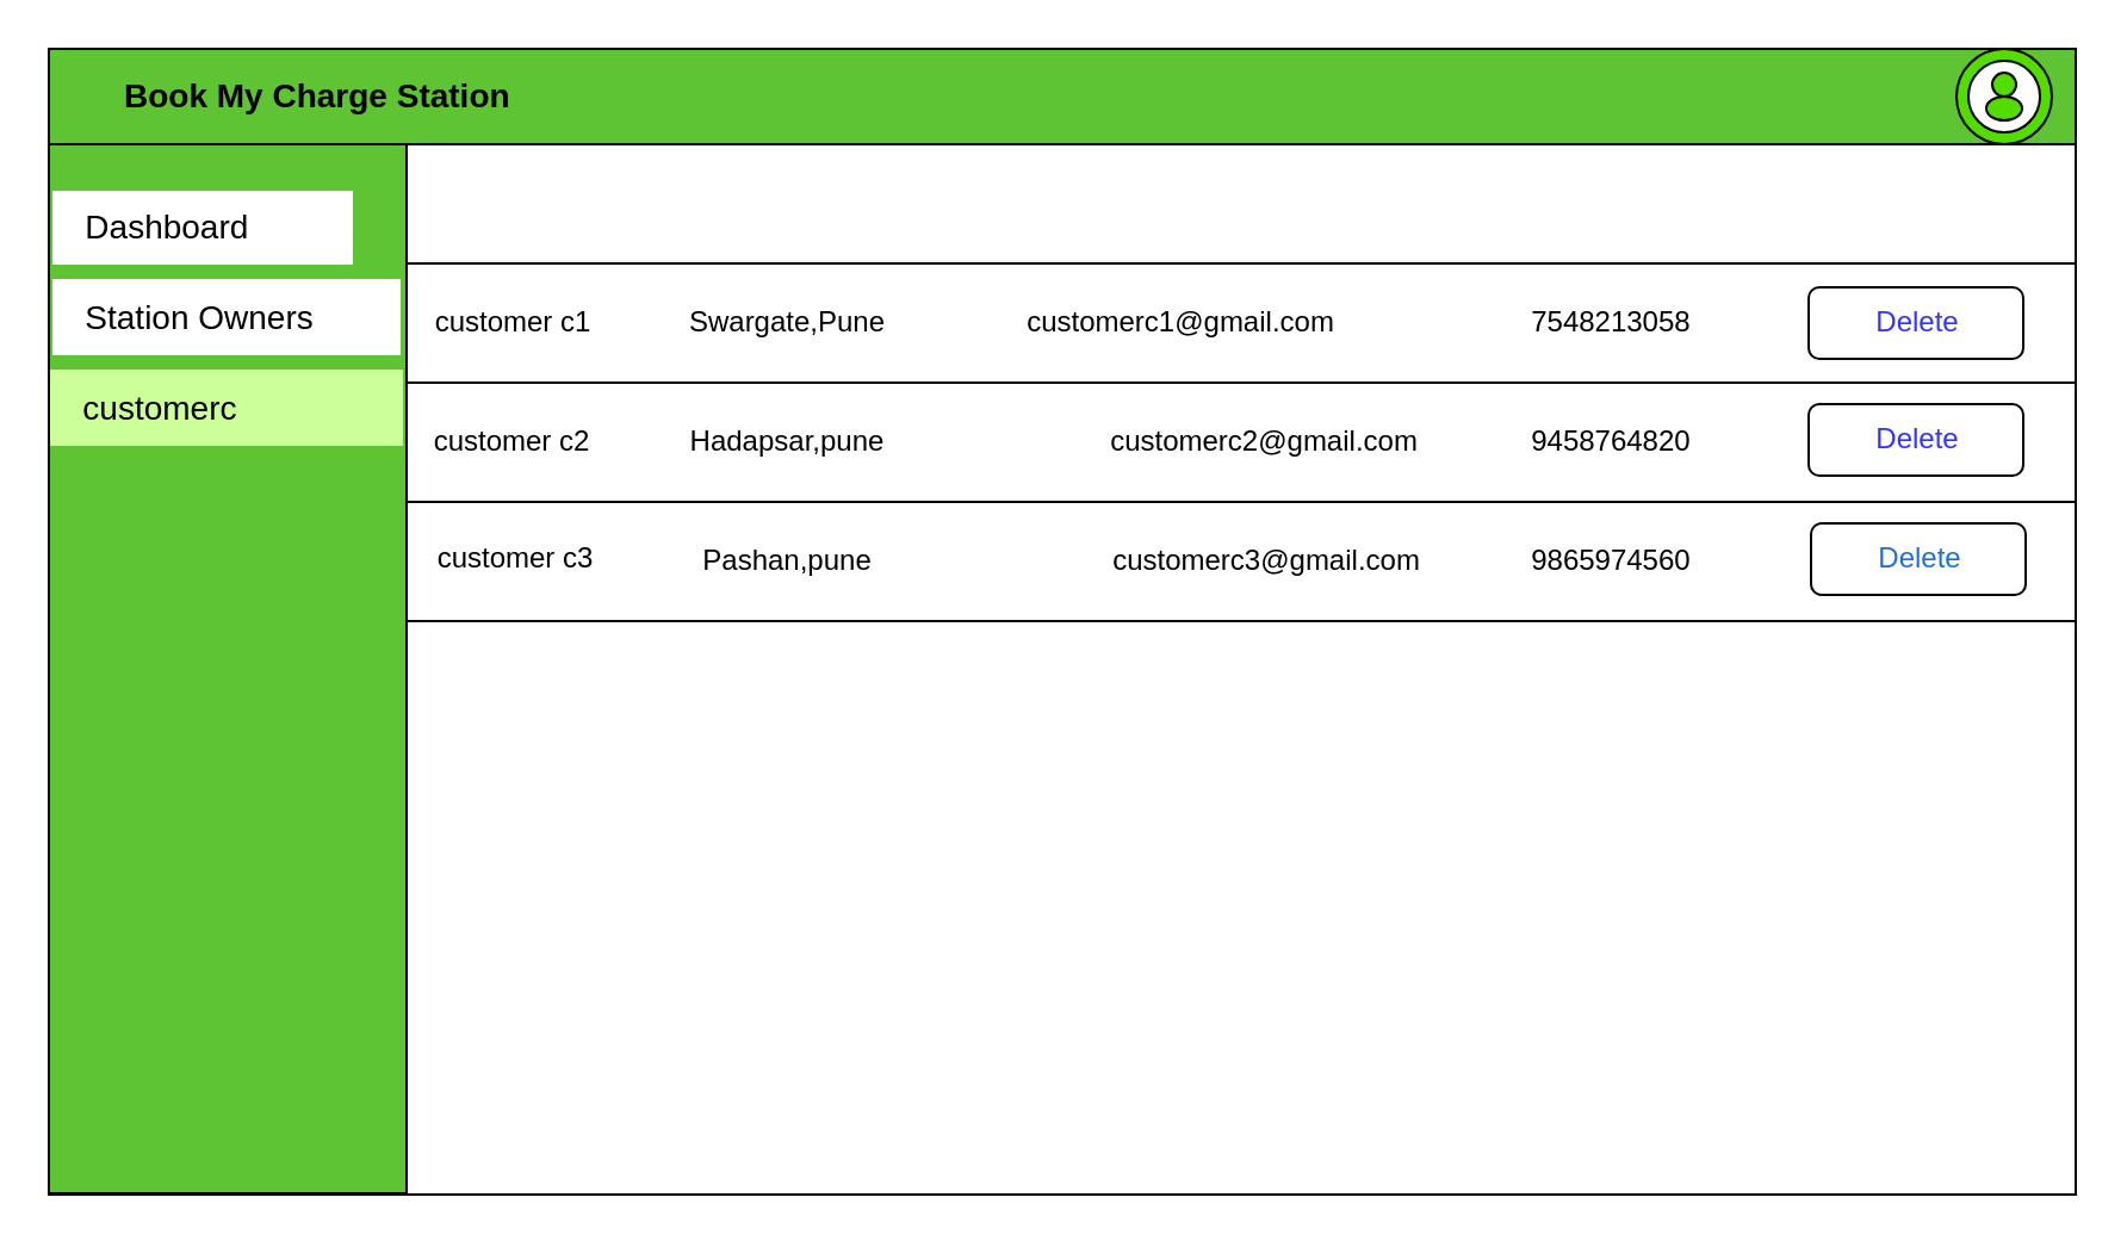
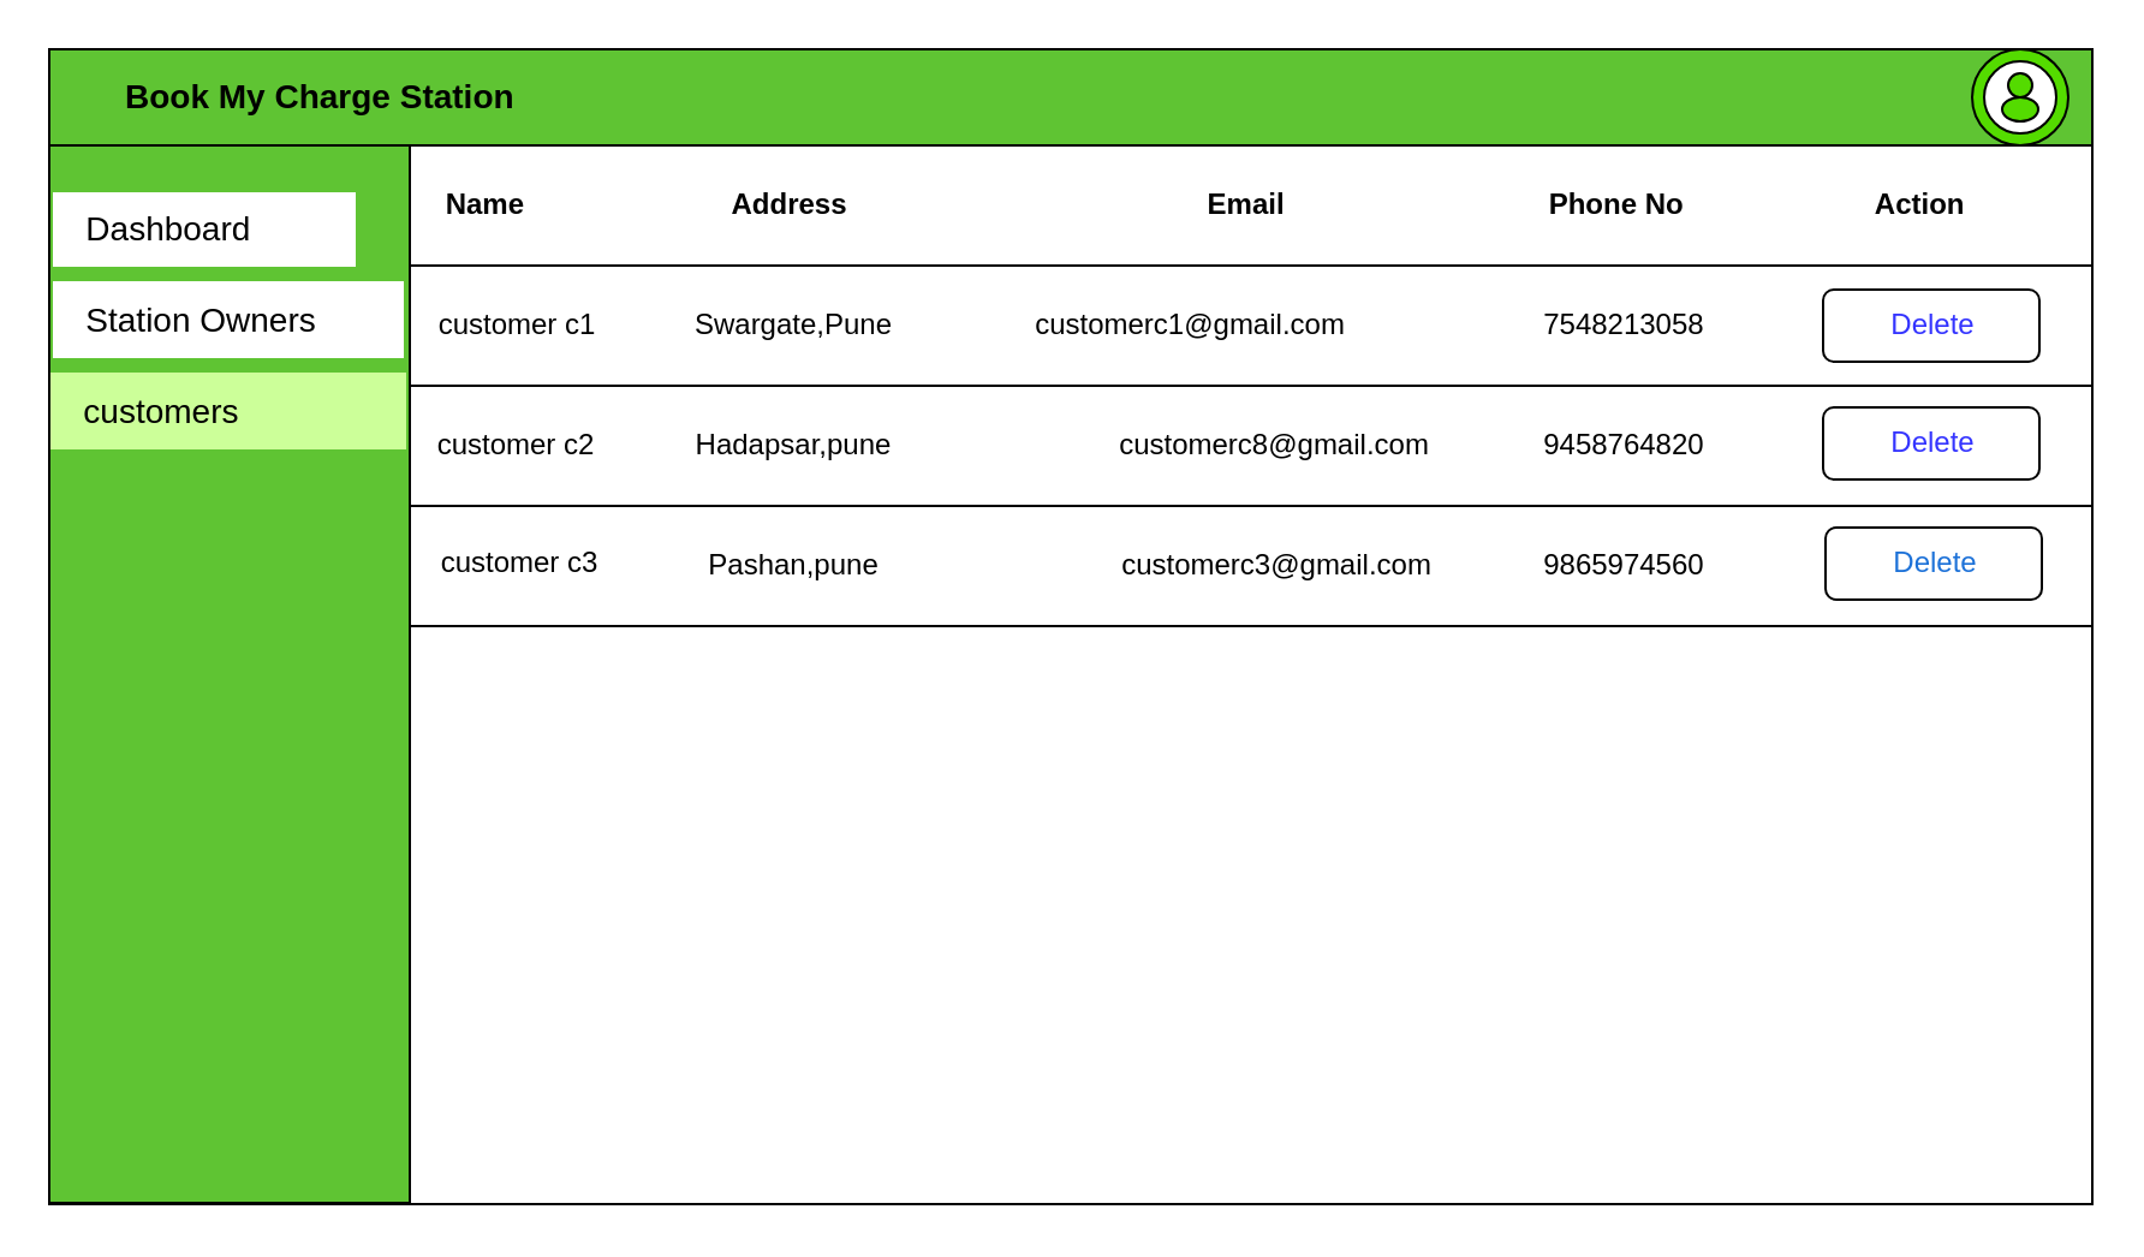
+ <mxCell id="5" value="&lt;b&gt;&amp;nbsp;&amp;nbsp;&amp;nbsp; Name &amp;nbsp;&amp;nbsp;&amp;nbsp;&amp;nbsp;&amp;nbsp;&amp;nbsp;&amp;nbsp;&amp;nbsp;&amp;nbsp;&amp;nbsp;&amp;nbsp;&amp;nbsp;&amp;nbsp;&amp;nbsp;&amp;nbsp;&amp;nbsp;&amp;nbsp;&amp;nbsp;&amp;nbsp;&amp;nbsp;&amp;nbsp;&amp;nbsp;&amp;nbsp;&amp;nbsp; Address&amp;nbsp;&amp;nbsp;&amp;nbsp;&amp;nbsp;&amp;nbsp;&amp;nbsp;&amp;nbsp;&amp;nbsp;&amp;nbsp;&amp;nbsp;&amp;nbsp;&amp;nbsp;&amp;nbsp;&amp;nbsp;&amp;nbsp;&amp;nbsp;&amp;nbsp;&amp;nbsp;&amp;nbsp;&amp;nbsp;&amp;nbsp;&amp;nbsp;&amp;nbsp;&amp;nbsp;&amp;nbsp;&amp;nbsp;&amp;nbsp;&amp;nbsp;&amp;nbsp;&amp;nbsp;&amp;nbsp;&amp;nbsp;&amp;nbsp;&amp;nbsp;&amp;nbsp;&amp;nbsp;&amp;nbsp;&amp;nbsp;&amp;nbsp;&amp;nbsp;&amp;nbsp;&amp;nbsp;&amp;nbsp;&amp;nbsp; Email&amp;nbsp; &amp;nbsp; &amp;nbsp;&amp;nbsp;&amp;nbsp; &amp;nbsp; &amp;nbsp; &amp;nbsp; &amp;nbsp; &amp;nbsp; &amp;nbsp; &amp;nbsp; &amp;nbsp; &amp;nbsp; &amp;nbsp; &amp;nbsp; &amp;nbsp;&amp;nbsp; Phone No&amp;nbsp;&amp;nbsp;&amp;nbsp;&amp;nbsp;&amp;nbsp;&amp;nbsp;&amp;nbsp;&amp;nbsp; &amp;nbsp; &amp;nbsp; &amp;nbsp; &amp;nbsp; &amp;nbsp; &amp;nbsp; &amp;nbsp;&amp;nbsp; Action&lt;br&gt;&lt;/b&gt;" style="rounded=0;whiteSpace=wrap;html=1;align=left;" vertex="1" parent="1"><mxGeometry x="170" y="60" width="700" height="50" as="geometry" /></mxCell>
- <mxCell id="15" value="&lt;div align=&quot;left&quot;&gt;&lt;font style=&quot;font-size: 14px;&quot;&gt;&amp;nbsp;&amp;nbsp; customerc&lt;/font&gt;&lt;/div&gt;" style="rounded=0;whiteSpace=wrap;html=1;fontColor=#000000;strokeColor=#CCFF99;fillColor=#CCFF99;align=left;" vertex="1" parent="1"><mxGeometry x="21" y="155" width="147" height="31" as="geometry" /></mxCell>
+ <mxCell id="15" value="&lt;div align=&quot;left&quot;&gt;&lt;font style=&quot;font-size: 14px;&quot;&gt;&amp;nbsp;&amp;nbsp; customers&lt;/font&gt;&lt;/div&gt;" style="rounded=0;whiteSpace=wrap;html=1;fontColor=#000000;strokeColor=#CCFF99;fillColor=#CCFF99;align=left;" vertex="1" parent="1"><mxGeometry x="21" y="155" width="147" height="31" as="geometry" /></mxCell>
- <mxCell id="24" value="customerc2@gmail.com" style="text;html=1;strokeColor=none;fillColor=none;align=center;verticalAlign=middle;whiteSpace=wrap;rounded=0;" vertex="1" parent="1"><mxGeometry x="505" y="170" width="50" height="30" as="geometry" /></mxCell>
+ <mxCell id="24" value="customerc8@gmail.com" style="text;html=1;strokeColor=none;fillColor=none;align=center;verticalAlign=middle;whiteSpace=wrap;rounded=0;" vertex="1" parent="1"><mxGeometry x="505" y="170" width="50" height="30" as="geometry" /></mxCell>
